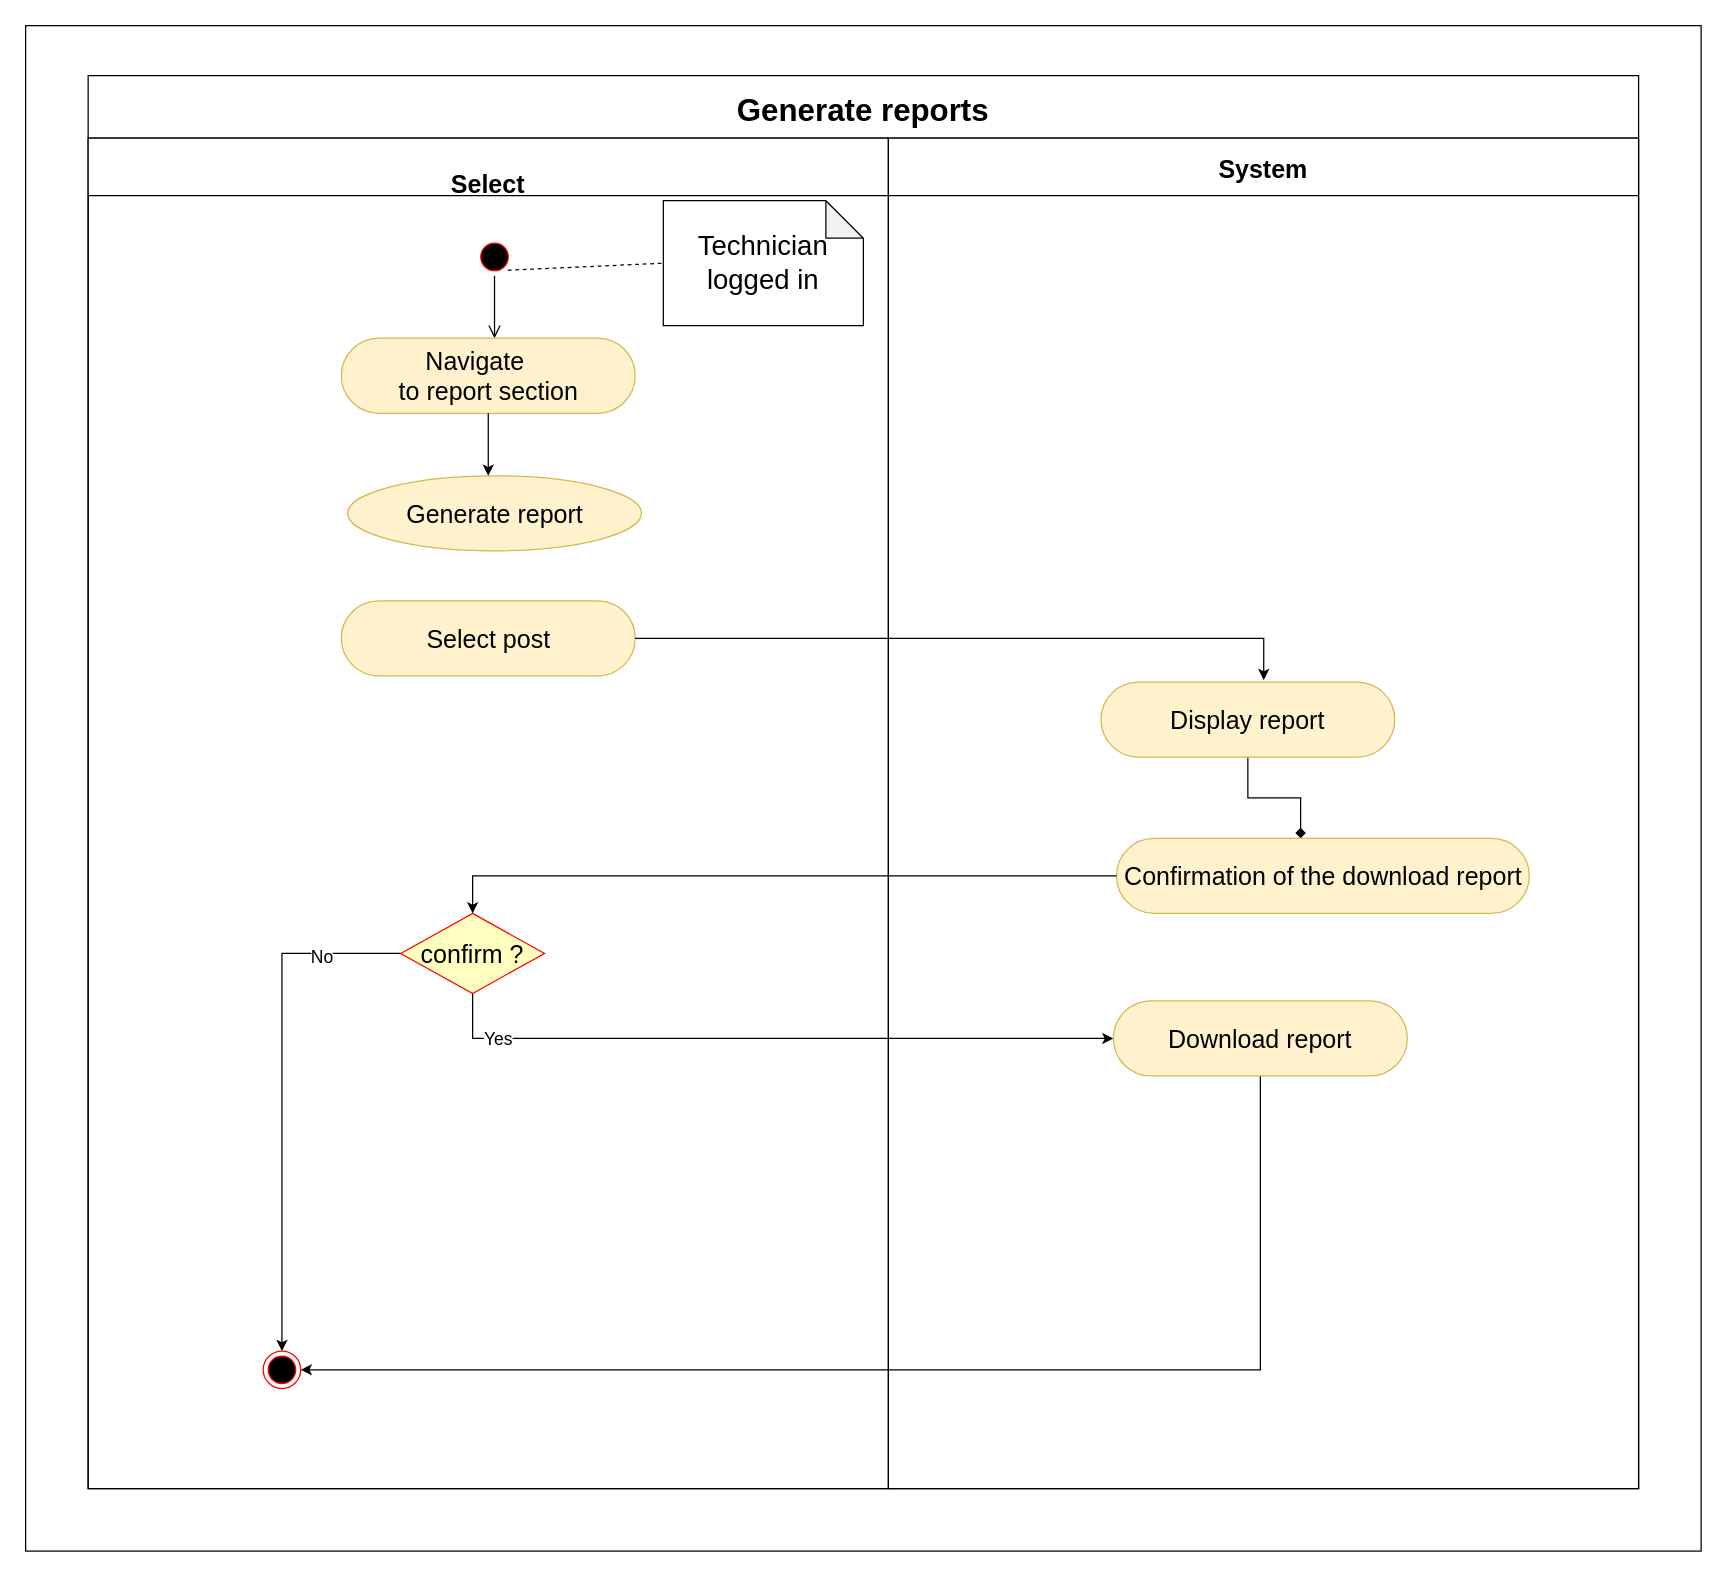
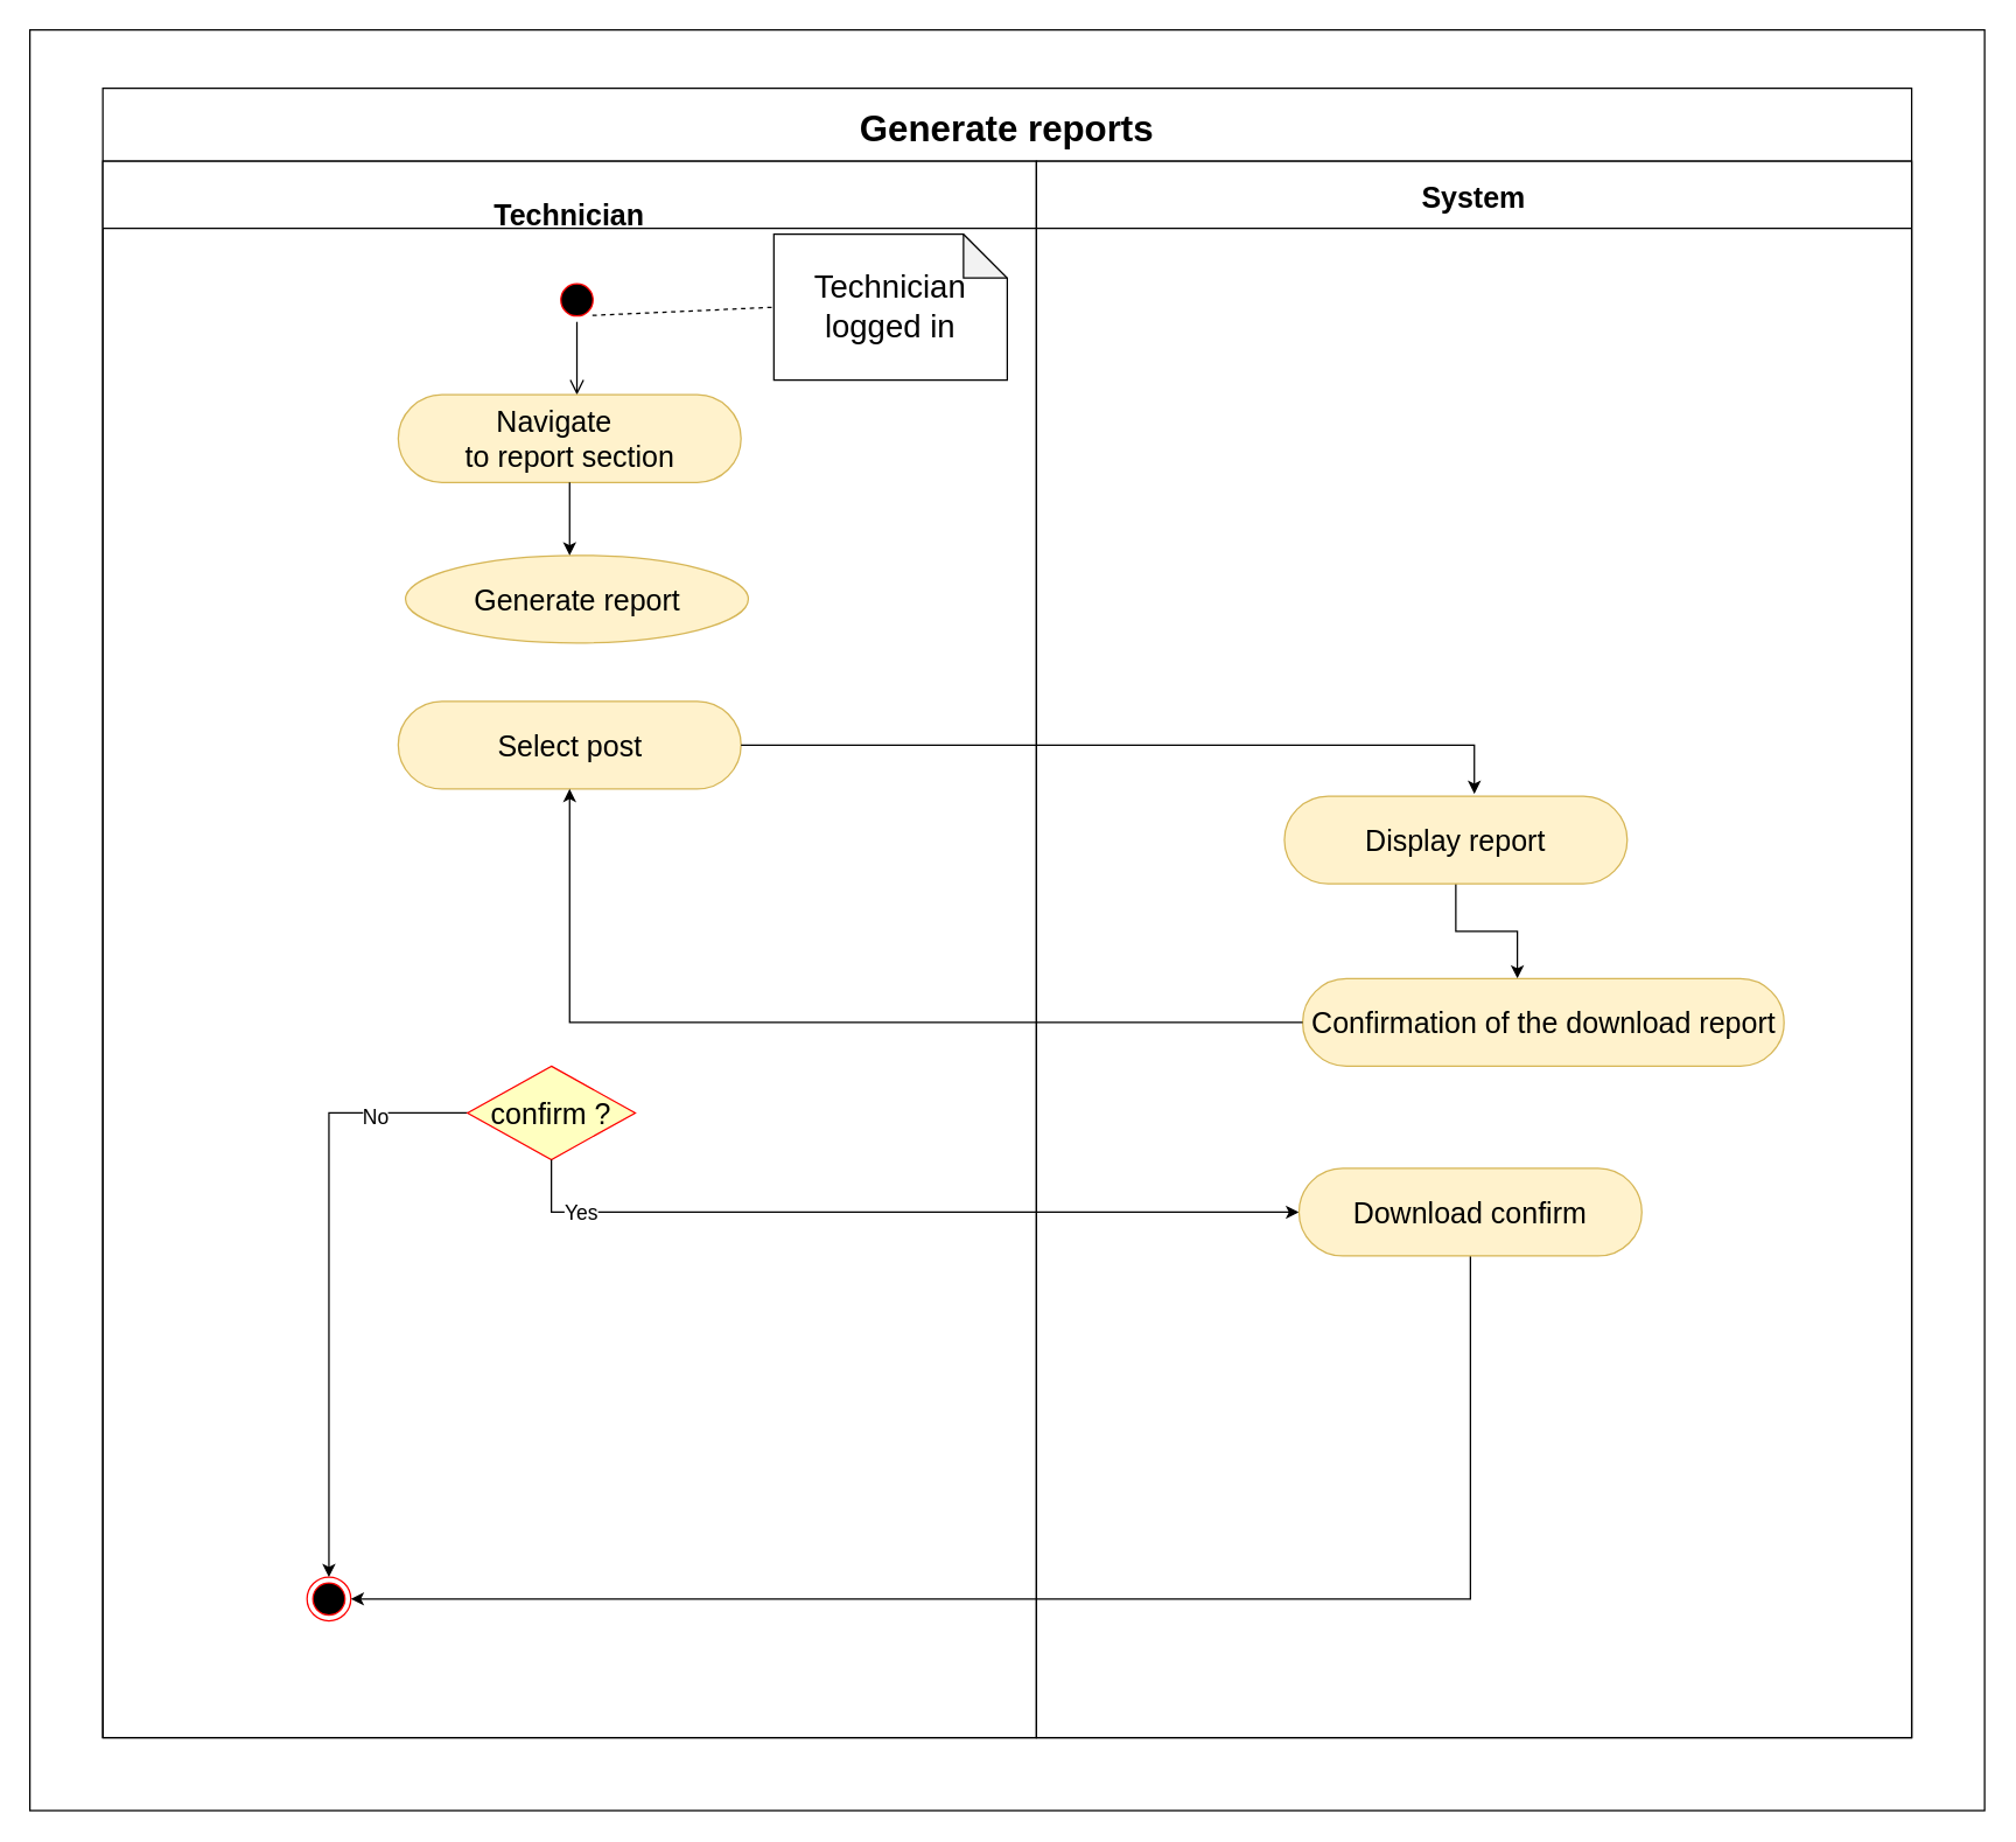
- <mxCell id="3" value="&#10;Select" style="swimlane;startSize=46;fontSize=20;" vertex="1" parent="2"><mxGeometry y="50" width="640" height="1080" as="geometry"><mxRectangle y="36" width="50" height="1234" as="alternateBounds" /></mxGeometry></mxCell>
+ <mxCell id="3" value="&#10;Technician" style="swimlane;startSize=46;fontSize=20;" vertex="1" parent="2"><mxGeometry y="50" width="640" height="1080" as="geometry"><mxRectangle y="36" width="50" height="1234" as="alternateBounds" /></mxGeometry></mxCell>
- <mxCell id="22" style="edgeStyle=orthogonalEdgeStyle;rounded=0;orthogonalLoop=1;jettySize=auto;html=1;exitX=0.5;exitY=1;exitDx=0;exitDy=0;entryX=0.446;entryY=-0.002;entryDx=0;entryDy=0;entryPerimeter=0;endArrow=diamond;" edge="1" parent="21" source="23" target="25"><mxGeometry relative="1" as="geometry" /></mxCell>
+ <mxCell id="22" style="edgeStyle=orthogonalEdgeStyle;rounded=0;orthogonalLoop=1;jettySize=auto;html=1;exitX=0.5;exitY=1;exitDx=0;exitDy=0;entryX=0.446;entryY=-0.002;entryDx=0;entryDy=0;entryPerimeter=0;" edge="1" parent="21" source="23" target="25"><mxGeometry relative="1" as="geometry" /></mxCell>
- <mxCell id="26" style="edgeStyle=orthogonalEdgeStyle;rounded=0;orthogonalLoop=1;jettySize=auto;html=1;exitX=0;exitY=0.5;exitDx=0;exitDy=0;entryX=0.5;entryY=0;entryDx=0;entryDy=0;" edge="1" parent="2" source="25" target="14"><mxGeometry relative="1" as="geometry" /></mxCell>
+ <mxCell id="26" style="edgeStyle=orthogonalEdgeStyle;rounded=0;orthogonalLoop=1;jettySize=auto;html=1;exitX=0;exitY=0.5;exitDx=0;exitDy=0;" edge="1" parent="2" source="25" target="11"><mxGeometry relative="1" as="geometry" /></mxCell>
- <mxCell id="24" value="Download report" style="rounded=1;whiteSpace=wrap;html=1;fontSize=20;arcSize=50;fillColor=#fff2cc;strokeColor=#d6b656;" vertex="1" parent="21"><mxGeometry x="180" y="690" width="235" height="60" as="geometry" /></mxCell>
+ <mxCell id="24" value="Download confirm" style="rounded=1;whiteSpace=wrap;html=1;fontSize=20;arcSize=50;fillColor=#fff2cc;strokeColor=#d6b656;" vertex="1" parent="21"><mxGeometry x="180" y="690" width="235" height="60" as="geometry" /></mxCell>
